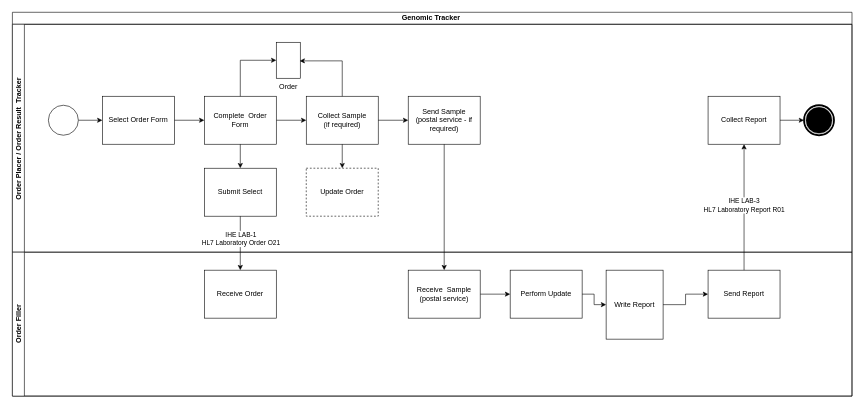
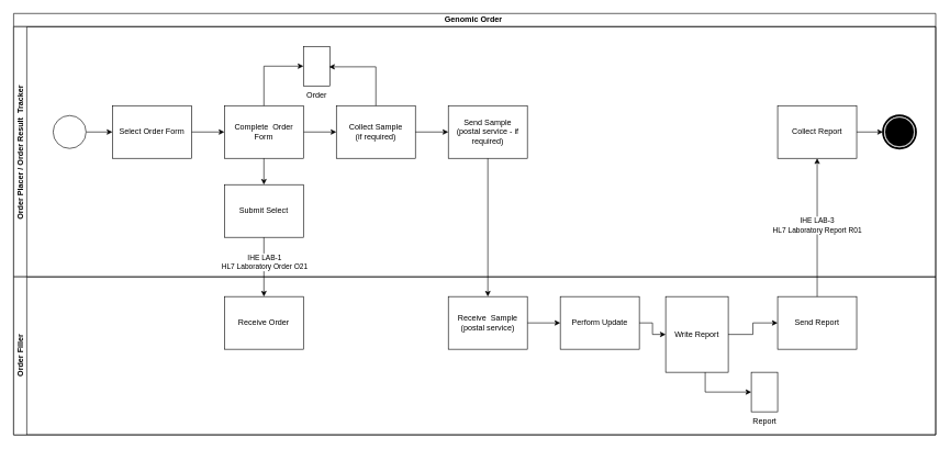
- <mxCell id="2" value="Genomic Tracker&amp;nbsp;" style="swimlane;html=1;childLayout=stackLayout;resizeParent=1;resizeParentMax=0;horizontal=1;startSize=20;horizontalStack=0;whiteSpace=wrap;" vertex="1" parent="1"><mxGeometry x="20" y="20" width="1400" height="640" as="geometry" /></mxCell>
+ <mxCell id="2" value="Genomic Order&amp;nbsp;" style="swimlane;html=1;childLayout=stackLayout;resizeParent=1;resizeParentMax=0;horizontal=1;startSize=20;horizontalStack=0;whiteSpace=wrap;" vertex="1" parent="1"><mxGeometry x="20" y="20" width="1400" height="640" as="geometry" /></mxCell>
- <mxCell id="17" style="edgeStyle=orthogonalEdgeStyle;rounded=0;orthogonalLoop=1;jettySize=auto;html=1;entryX=0.5;entryY=0;entryDx=0;entryDy=0;entryPerimeter=0;" edge="1" parent="3" source="14" target="16"><mxGeometry relative="1" as="geometry" /></mxCell>
- <mxCell id="16" value="Update Order" style="points=[[0.25,0,0],[0.5,0,0],[0.75,0,0],[1,0.25,0],[1,0.5,0],[1,0.75,0],[0.75,1,0],[0.5,1,0],[0.25,1,0],[0,0.75,0],[0,0.5,0],[0,0.25,0]];shape=mxgraph.bpmn.task2;whiteSpace=wrap;rectStyle=rounded;size=10;html=1;container=1;expand=0;collapsible=0;taskMarker=send;dashed=1;" vertex="1" parent="3"><mxGeometry x="490" y="240" width="120" height="80" as="geometry" /></mxCell>
+ <mxCell id="32" style="edgeStyle=orthogonalEdgeStyle;rounded=0;orthogonalLoop=1;jettySize=auto;html=1;entryX=0;entryY=0.5;entryDx=0;entryDy=0;entryPerimeter=0;" edge="1" parent="23" source="27" target="31"><mxGeometry relative="1" as="geometry"><Array as="points"><mxPoint x="1050" y="175" /></Array></mxGeometry></mxCell>
+ <mxCell id="31" value="Report" style="shape=mxgraph.bpmn.data2;labelPosition=center;verticalLabelPosition=bottom;align=center;verticalAlign=top;size=15;html=1;bpmnTransferType=output;" vertex="1" parent="23"><mxGeometry x="1120" y="145" width="40" height="60" as="geometry" /></mxCell>
